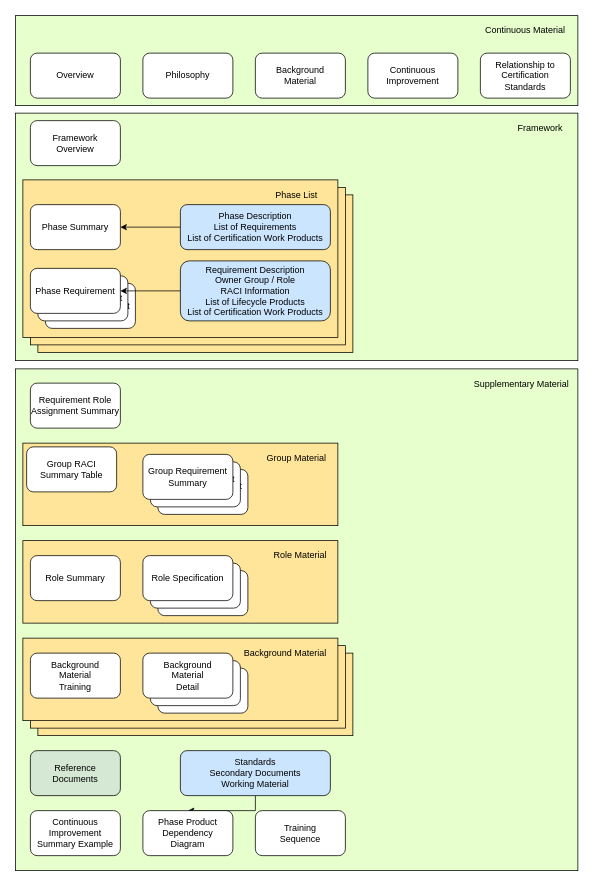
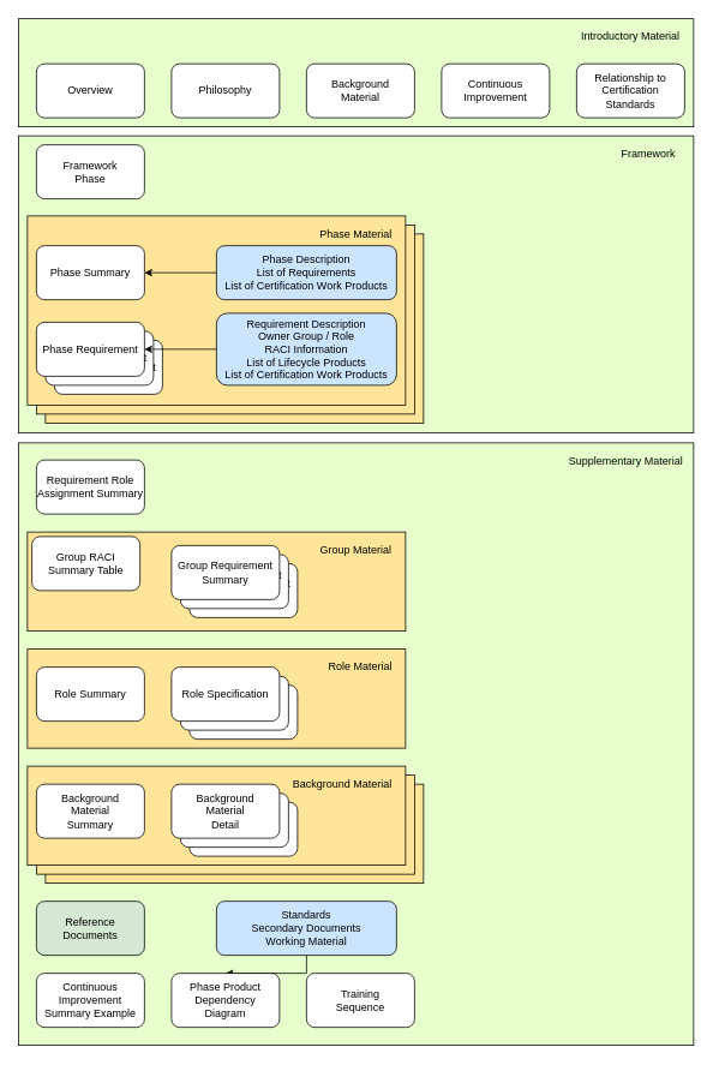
- <mxCell id="18" value="Continuous Material" style="text;html=1;strokeColor=none;fillColor=none;align=center;verticalAlign=middle;whiteSpace=wrap;rounded=0;" parent="1" vertex="1"><mxGeometry x="640" y="30" width="120" height="20" as="geometry" /></mxCell>
+ <mxCell id="18" value="Introductory Material" style="text;html=1;strokeColor=none;fillColor=none;align=center;verticalAlign=middle;whiteSpace=wrap;rounded=0;" parent="1" vertex="1"><mxGeometry x="640" y="30" width="120" height="20" as="geometry" /></mxCell>
- <mxCell id="30" value="Framework&lt;br&gt;Overview" style="rounded=1;whiteSpace=wrap;html=1;" parent="1" vertex="1"><mxGeometry x="40" y="160" width="120" height="60" as="geometry" /></mxCell>
+ <mxCell id="30" value="Framework&lt;br&gt;Phase" style="rounded=1;whiteSpace=wrap;html=1;" parent="1" vertex="1"><mxGeometry x="40" y="160" width="120" height="60" as="geometry" /></mxCell>
- <mxCell id="37" value="Phase List" style="text;html=1;strokeColor=none;fillColor=none;align=center;verticalAlign=middle;whiteSpace=wrap;rounded=0;" parent="1" vertex="1"><mxGeometry x="350" y="249" width="90" height="20" as="geometry" /></mxCell>
+ <mxCell id="37" value="Phase Material" style="text;html=1;strokeColor=none;fillColor=none;align=center;verticalAlign=middle;whiteSpace=wrap;rounded=0;" parent="1" vertex="1"><mxGeometry x="350" y="249" width="90" height="20" as="geometry" /></mxCell>
- <mxCell id="44" value="Background&lt;br&gt;Material&lt;br&gt;Training" style="rounded=1;whiteSpace=wrap;html=1;" parent="1" vertex="1"><mxGeometry x="40" y="870" width="120" height="60" as="geometry" /></mxCell>
+ <mxCell id="44" value="Background&lt;br&gt;Material&lt;br&gt;Summary" style="rounded=1;whiteSpace=wrap;html=1;" parent="1" vertex="1"><mxGeometry x="40" y="870" width="120" height="60" as="geometry" /></mxCell>
